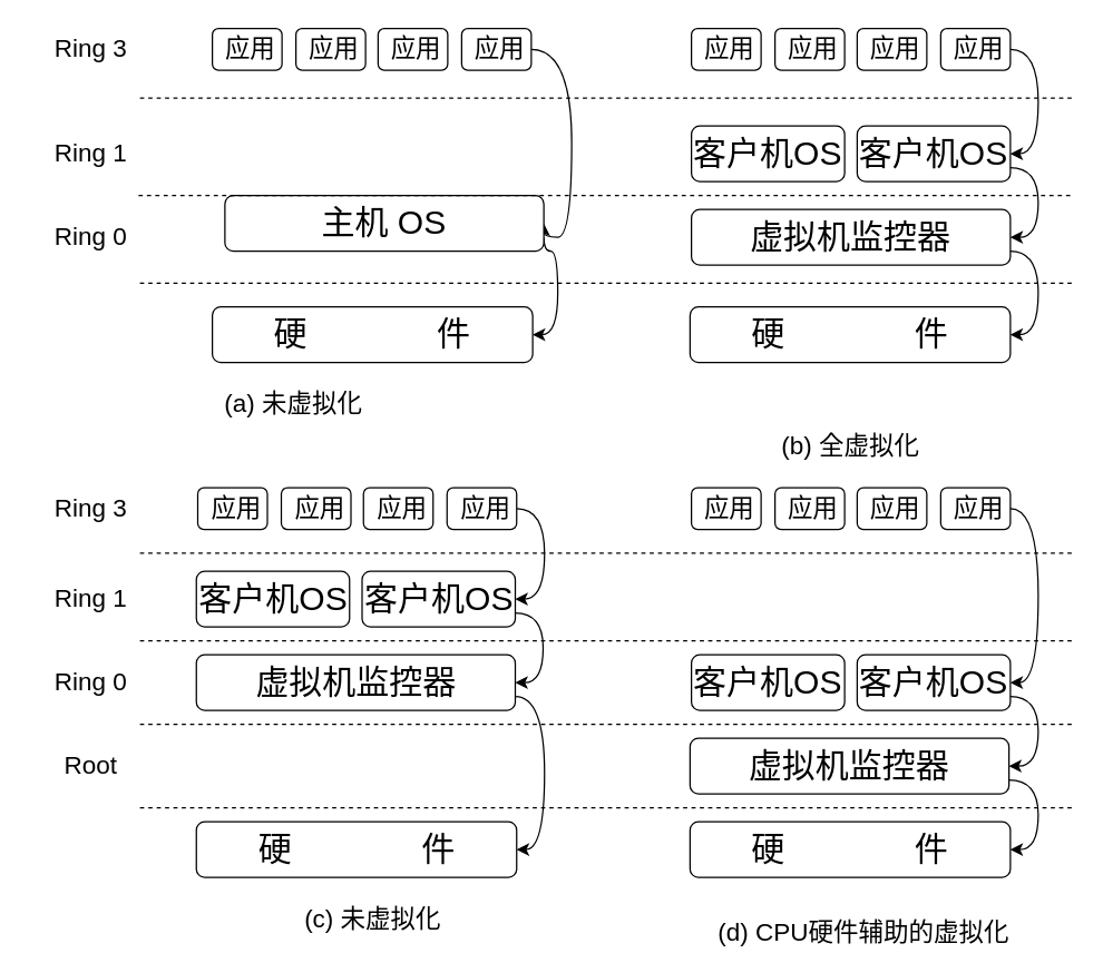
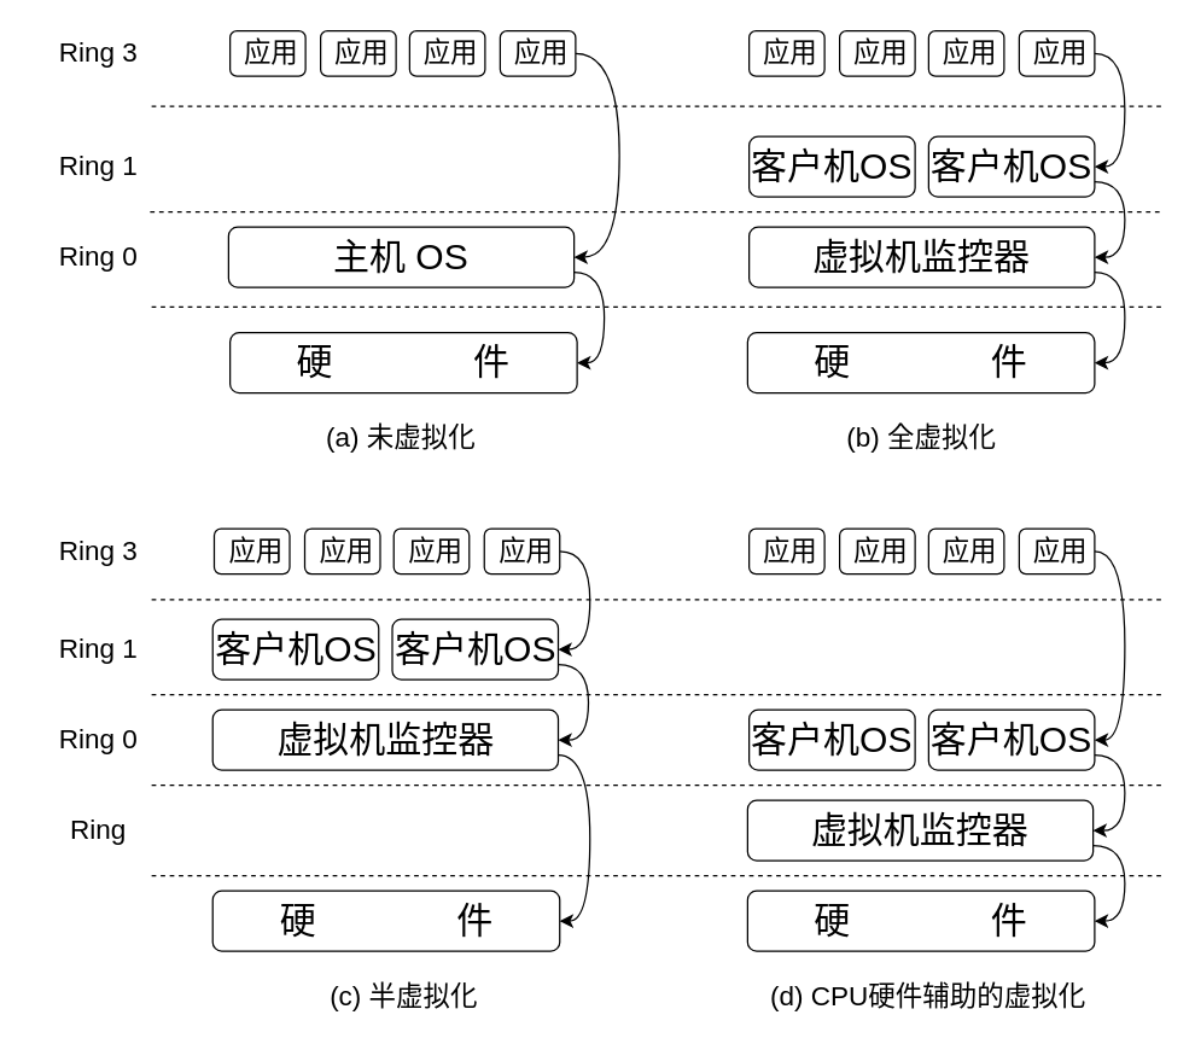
- <mxCell id="6" value="&lt;font style=&quot;font-size: 24px&quot;&gt;主机 OS&lt;/font&gt;" style="rounded=1;whiteSpace=wrap;html=1;" vertex="1" parent="1"><mxGeometry x="161" y="140" width="229" height="40" as="geometry" /></mxCell>
+ <mxCell id="6" value="&lt;font style=&quot;font-size: 24px&quot;&gt;主机 OS&lt;/font&gt;" style="rounded=1;whiteSpace=wrap;html=1;" vertex="1" parent="1"><mxGeometry x="151" y="150" width="229" height="40" as="geometry" /></mxCell>
- <mxCell id="43" value="&lt;font style=&quot;font-size: 18px&quot;&gt;(a) 未虚拟化&lt;/font&gt;" style="text;html=1;strokeColor=none;fillColor=none;align=center;verticalAlign=middle;whiteSpace=wrap;rounded=0;" vertex="1" parent="1"><mxGeometry x="141" y="280" width="139" height="20" as="geometry" /></mxCell>
+ <mxCell id="43" value="&lt;font style=&quot;font-size: 18px&quot;&gt;(a) 未虚拟化&lt;/font&gt;" style="text;html=1;strokeColor=none;fillColor=none;align=center;verticalAlign=middle;whiteSpace=wrap;rounded=0;" vertex="1" parent="1"><mxGeometry x="196" y="280" width="139" height="20" as="geometry" /></mxCell>
- <mxCell id="44" value="&lt;font style=&quot;font-size: 18px&quot;&gt;(b) 全虚拟化&lt;/font&gt;" style="text;html=1;strokeColor=none;fillColor=none;align=center;verticalAlign=middle;whiteSpace=wrap;rounded=0;" vertex="1" parent="1"><mxGeometry x="541" y="310" width="139" height="20" as="geometry" /></mxCell>
+ <mxCell id="44" value="&lt;font style=&quot;font-size: 18px&quot;&gt;(b) 全虚拟化&lt;/font&gt;" style="text;html=1;strokeColor=none;fillColor=none;align=center;verticalAlign=middle;whiteSpace=wrap;rounded=0;" vertex="1" parent="1"><mxGeometry x="541" y="280" width="139" height="20" as="geometry" /></mxCell>
- <mxCell id="52" value="&lt;font style=&quot;font-size: 18px&quot;&gt;Root&lt;/font&gt;" style="text;html=1;strokeColor=none;fillColor=none;align=center;verticalAlign=middle;whiteSpace=wrap;rounded=0;" vertex="1" parent="1"><mxGeometry x="20" y="540" width="90" height="20" as="geometry" /></mxCell>
+ <mxCell id="52" value="&lt;font style=&quot;font-size: 18px&quot;&gt;Ring&lt;/font&gt;" style="text;html=1;strokeColor=none;fillColor=none;align=center;verticalAlign=middle;whiteSpace=wrap;rounded=0;" vertex="1" parent="1"><mxGeometry x="20" y="540" width="90" height="20" as="geometry" /></mxCell>
- <mxCell id="46" value="&lt;font style=&quot;font-size: 18px&quot;&gt;(c) 未虚拟化&lt;/font&gt;" style="text;html=1;strokeColor=none;fillColor=none;align=center;verticalAlign=middle;whiteSpace=wrap;rounded=0;" vertex="1" parent="1"><mxGeometry x="197.5" y="650" width="139" height="20" as="geometry" /></mxCell>
+ <mxCell id="46" value="&lt;font style=&quot;font-size: 18px&quot;&gt;(c) 半虚拟化&lt;/font&gt;" style="text;html=1;strokeColor=none;fillColor=none;align=center;verticalAlign=middle;whiteSpace=wrap;rounded=0;" vertex="1" parent="1"><mxGeometry x="197.5" y="650" width="139" height="20" as="geometry" /></mxCell>
- <mxCell id="45" value="&lt;font style=&quot;font-size: 18px&quot;&gt;(d) CPU硬件辅助的虚拟化&lt;/font&gt;" style="text;html=1;strokeColor=none;fillColor=none;align=center;verticalAlign=middle;whiteSpace=wrap;rounded=0;" vertex="1" parent="1"><mxGeometry x="510" y="660" width="220" height="20" as="geometry" /></mxCell>
+ <mxCell id="45" value="&lt;font style=&quot;font-size: 18px&quot;&gt;(d) CPU硬件辅助的虚拟化&lt;/font&gt;" style="text;html=1;strokeColor=none;fillColor=none;align=center;verticalAlign=middle;whiteSpace=wrap;rounded=0;" vertex="1" parent="1"><mxGeometry x="505" y="650" width="220" height="20" as="geometry" /></mxCell>
